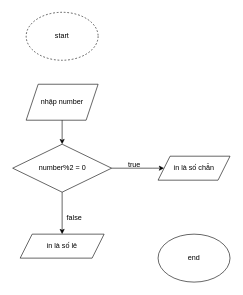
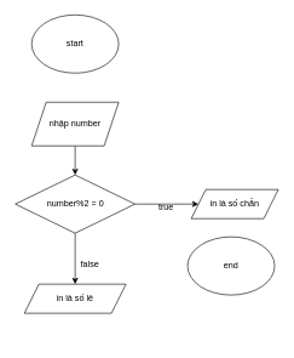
- <mxCell id="2" value="start" style="ellipse;whiteSpace=wrap;html=1;dashed=1;" vertex="1" parent="1"><mxGeometry x="43" y="20" width="120" height="80" as="geometry" /></mxCell>
+ <mxCell id="2" value="start" style="ellipse;whiteSpace=wrap;html=1;" vertex="1" parent="1"><mxGeometry x="43" y="20" width="120" height="80" as="geometry" /></mxCell>
- <mxCell id="9" value="true" style="text;html=1;align=center;verticalAlign=middle;resizable=0;points=[];autosize=1;strokeColor=none;fillColor=none;" vertex="1" parent="1"><mxGeometry x="203" y="260" width="40" height="30" as="geometry" /></mxCell>
+ <mxCell id="9" value="true" style="text;html=1;align=center;verticalAlign=middle;resizable=0;points=[];autosize=1;strokeColor=none;fillColor=none;" vertex="1" parent="1"><mxGeometry x="208" y="270" width="40" height="30" as="geometry" /></mxCell>
- <mxCell id="5" value="end" style="ellipse;whiteSpace=wrap;html=1;" vertex="1" parent="1"><mxGeometry x="263" y="390" width="120" height="80" as="geometry" /></mxCell>
+ <mxCell id="5" value="end" style="ellipse;whiteSpace=wrap;html=1;" vertex="1" parent="1"><mxGeometry x="258" y="325" width="120" height="80" as="geometry" /></mxCell>
